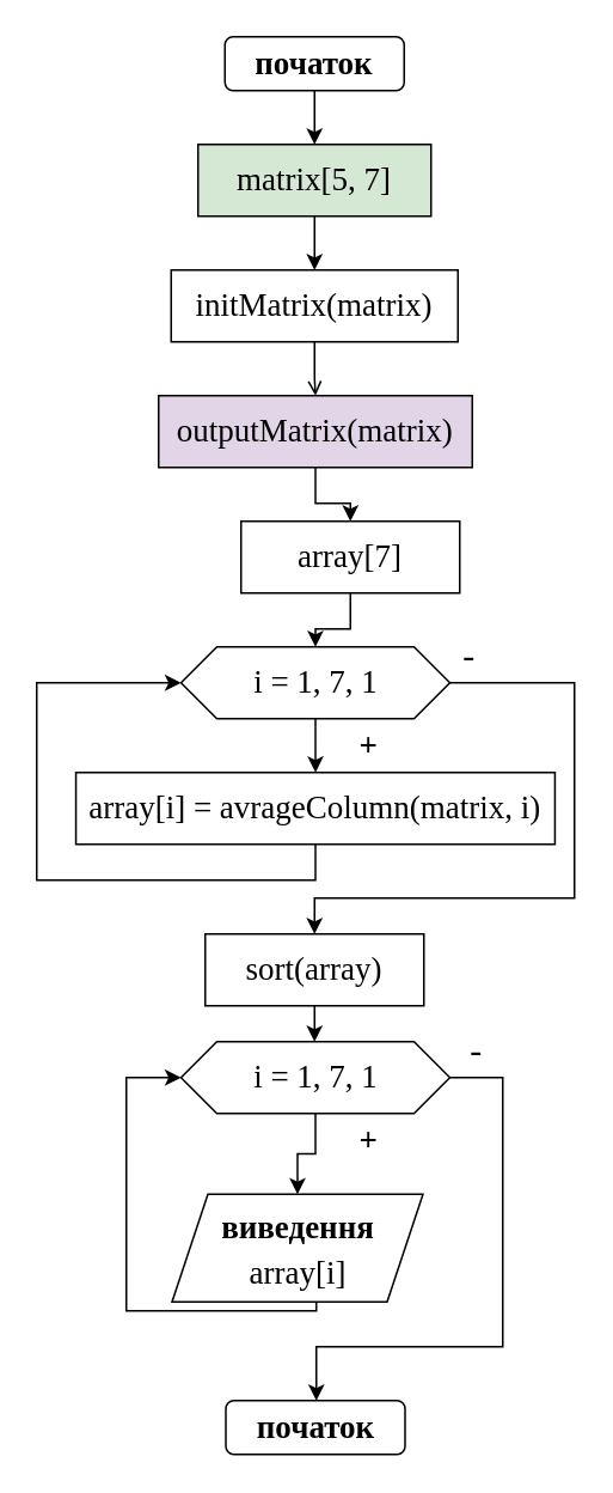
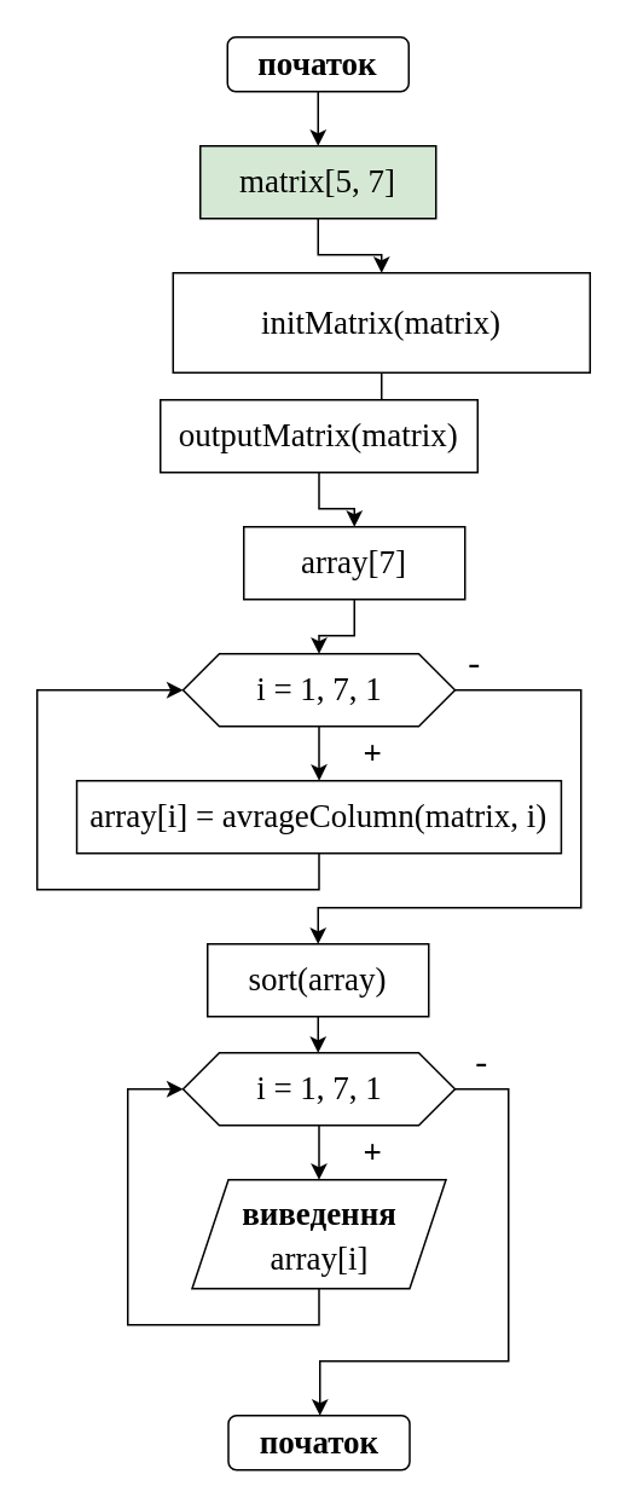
- <mxCell id="7" value="initMatrix(matrix)" style="rounded=0;whiteSpace=wrap;html=1;fontFamily=Times New Roman;fontSize=18;" parent="1" vertex="1"><mxGeometry x="95" y="150" width="160" height="40" as="geometry" /></mxCell>
+ <mxCell id="7" value="initMatrix(matrix)" style="rounded=0;whiteSpace=wrap;html=1;fontFamily=Times New Roman;fontSize=18;" parent="1" vertex="1"><mxGeometry x="95" y="150" width="230" height="55" as="geometry" /></mxCell>
- <mxCell id="9" value="outputMatrix(matrix)" style="rounded=0;whiteSpace=wrap;html=1;fontFamily=Times New Roman;fontSize=18;fillColor=#e1d5e7;" parent="1" vertex="1"><mxGeometry x="88" y="220" width="175" height="40" as="geometry" /></mxCell>
+ <mxCell id="9" value="outputMatrix(matrix)" style="rounded=0;whiteSpace=wrap;html=1;fontFamily=Times New Roman;fontSize=18;" parent="1" vertex="1"><mxGeometry x="88" y="220" width="175" height="40" as="geometry" /></mxCell>
- <mxCell id="25" value="&lt;font style=&quot;font-size: 18px&quot;&gt;&lt;b&gt;виведення&lt;/b&gt; array[i]&lt;/font&gt;" style="shape=parallelogram;perimeter=parallelogramPerimeter;whiteSpace=wrap;html=1;fixedSize=1;fontFamily=Times New Roman;fontSize=20;" parent="1" vertex="1"><mxGeometry x="95.5" y="665" width="140" height="60" as="geometry" /></mxCell>
+ <mxCell id="25" value="&lt;font style=&quot;font-size: 18px&quot;&gt;&lt;b&gt;виведення&lt;/b&gt; array[i]&lt;/font&gt;" style="shape=parallelogram;perimeter=parallelogramPerimeter;whiteSpace=wrap;html=1;fixedSize=1;fontFamily=Times New Roman;fontSize=20;" parent="1" vertex="1"><mxGeometry x="105.5" y="650" width="140" height="60" as="geometry" /></mxCell>
